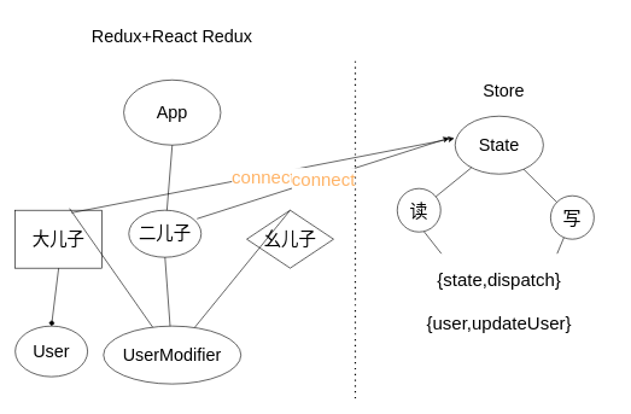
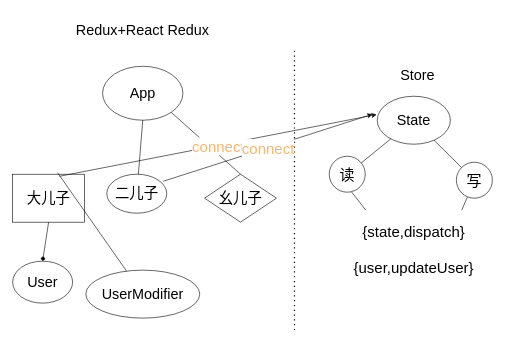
- <mxCell id="9" value="" style="endArrow=none;html=1;fontSize=24;exitX=0.5;exitY=0;exitDx=0;exitDy=0;" edge="1" parent="1" source="6" target="11"><mxGeometry width="50" height="50" relative="1" as="geometry"><mxPoint x="115" y="307.52" as="sourcePoint" /><mxPoint x="217.761" y="211.475" as="targetPoint" /></mxGeometry></mxCell>
+ <mxCell id="9" value="" style="endArrow=none;html=1;fontSize=24;exitX=0.5;exitY=0;exitDx=0;exitDy=0;entryX=1;entryY=1;entryDx=0;entryDy=0;" edge="1" parent="1" source="6" target="3"><mxGeometry width="50" height="50" relative="1" as="geometry"><mxPoint x="115" y="307.52" as="sourcePoint" /><mxPoint x="217.761" y="211.475" as="targetPoint" /></mxGeometry></mxCell>
- <mxCell id="13" value="" style="endArrow=none;html=1;fontSize=24;exitX=0.5;exitY=1;exitDx=0;exitDy=0;" edge="1" parent="1" source="5" target="11"><mxGeometry width="50" height="50" relative="1" as="geometry"><mxPoint x="90" y="380" as="sourcePoint" /><mxPoint x="80" y="460" as="targetPoint" /></mxGeometry></mxCell>
- <mxCell id="10" value="User" style="ellipse;whiteSpace=wrap;html=1;fontSize=24;" vertex="1" parent="1"><mxGeometry x="20" y="450" width="100" height="70" as="geometry" /></mxCell>
+ <mxCell id="10" value="User" style="ellipse;whiteSpace=wrap;html=1;fontSize=24;" vertex="1" parent="1"><mxGeometry x="20" y="435" width="100" height="70" as="geometry" /></mxCell>
